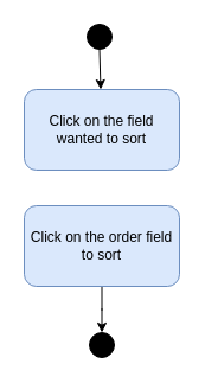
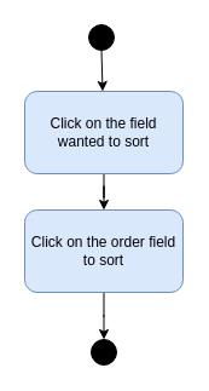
+ <mxCell id="4" style="edgeStyle=orthogonalEdgeStyle;rounded=0;orthogonalLoop=1;jettySize=auto;html=1;" edge="1" parent="1" source="5" target="7"><mxGeometry relative="1" as="geometry" /></mxCell>
